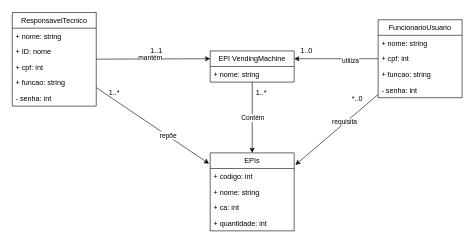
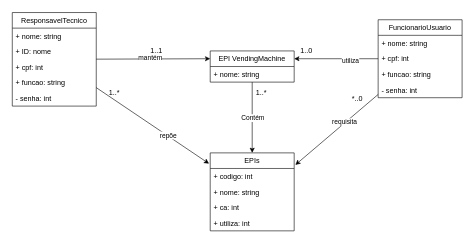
- <mxCell id="29" value="+ quantidade: int" style="text;strokeColor=none;fillColor=none;align=left;verticalAlign=top;spacingLeft=4;spacingRight=4;overflow=hidden;rotatable=0;points=[[0,0.5],[1,0.5]];portConstraint=eastwest;" parent="25" vertex="1"><mxGeometry y="104" width="140" height="26" as="geometry" /></mxCell>
+ <mxCell id="29" value="+ utiliza: int" style="text;strokeColor=none;fillColor=none;align=left;verticalAlign=top;spacingLeft=4;spacingRight=4;overflow=hidden;rotatable=0;points=[[0,0.5],[1,0.5]];portConstraint=eastwest;" parent="25" vertex="1"><mxGeometry y="104" width="140" height="26" as="geometry" /></mxCell>
